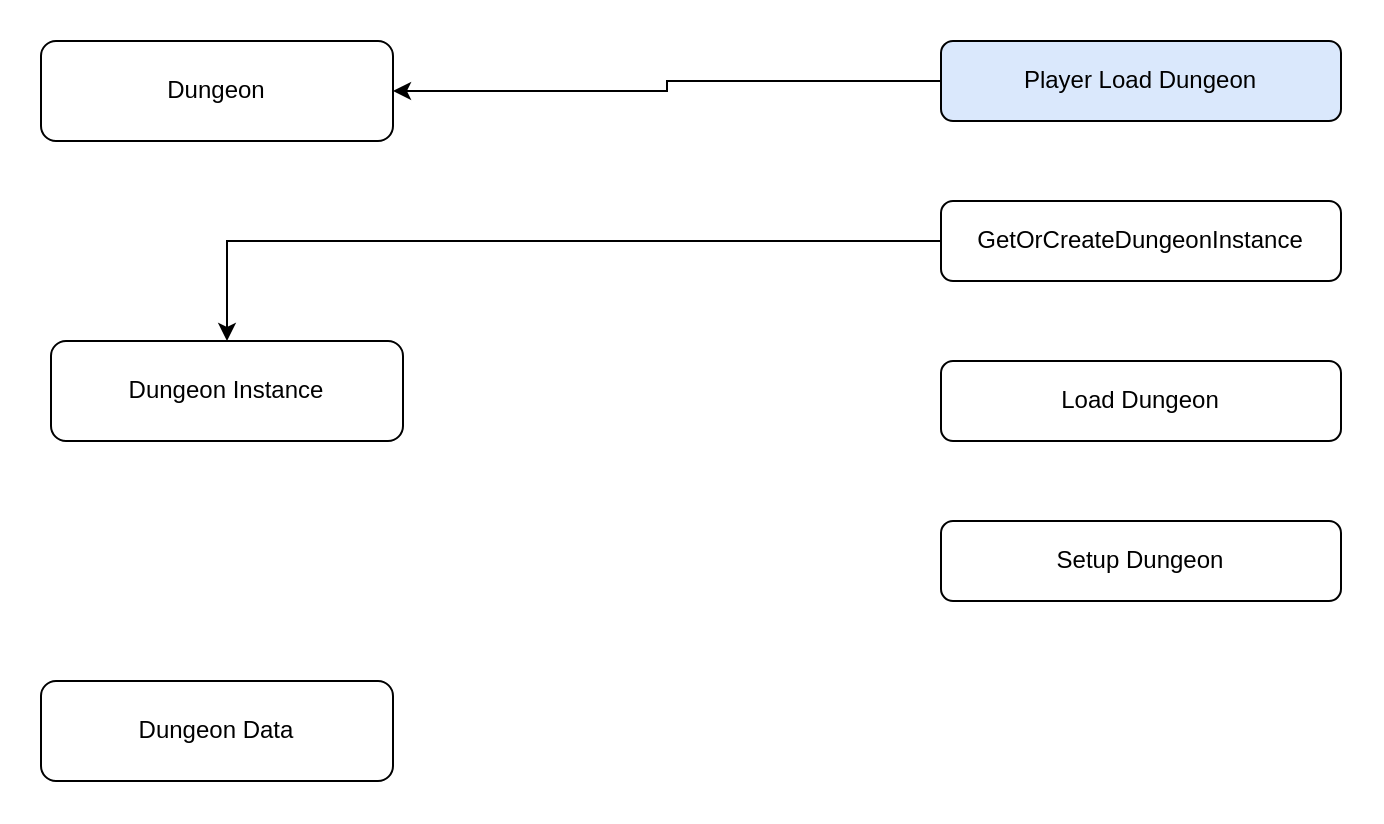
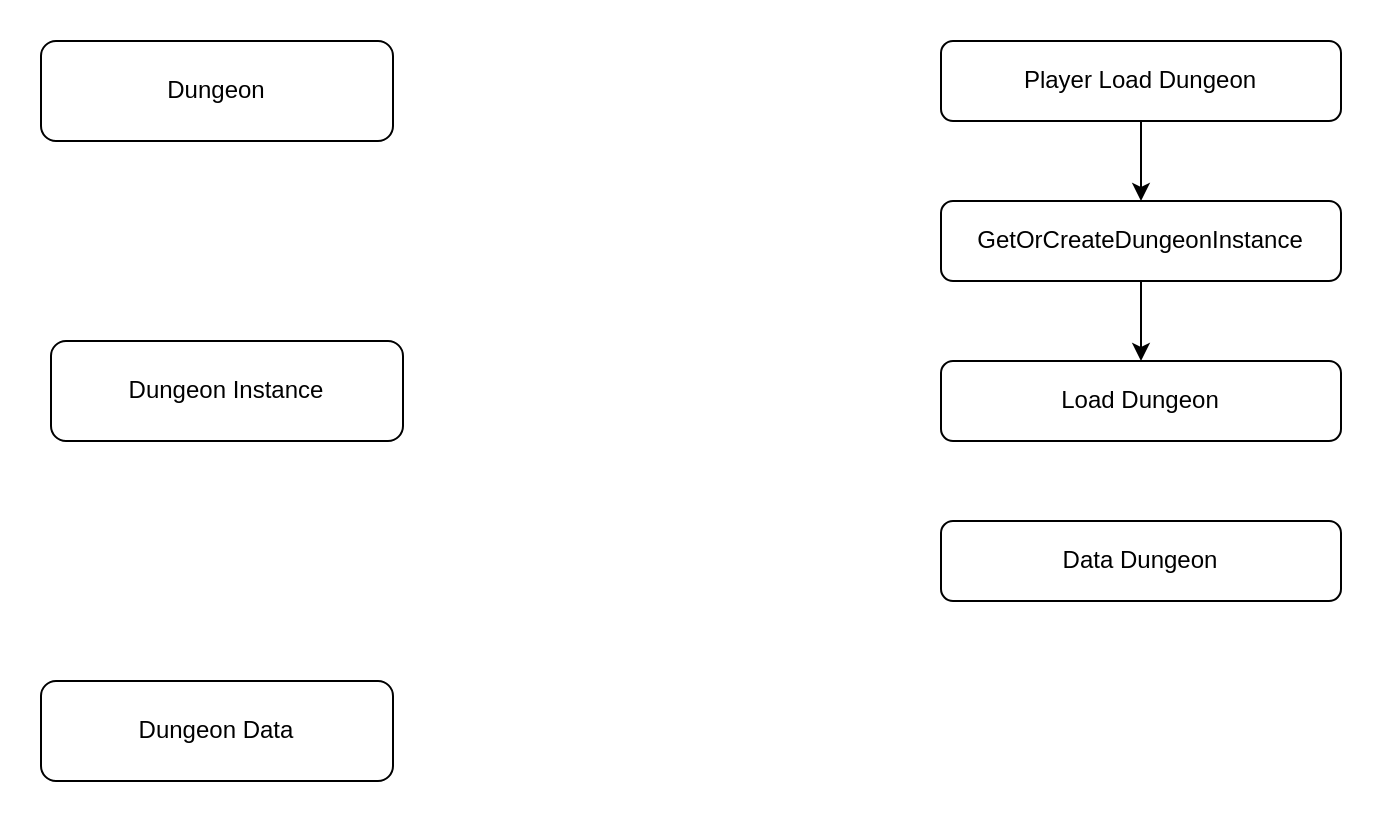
- <mxCell id="5" style="edgeStyle=orthogonalEdgeStyle;rounded=0;orthogonalLoop=1;jettySize=auto;html=1;" parent="1" source="6" target="2" edge="1"><mxGeometry relative="1" as="geometry" /></mxCell>
+ <mxCell id="5" style="edgeStyle=orthogonalEdgeStyle;rounded=0;orthogonalLoop=1;jettySize=auto;html=1;entryX=0.5;entryY=0;entryDx=0;entryDy=0;" parent="1" source="6" target="8" edge="1"><mxGeometry relative="1" as="geometry" /></mxCell>
- <mxCell id="6" value="Player Load Dungeon" style="rounded=1;whiteSpace=wrap;html=1;fillColor=#dae8fc;" parent="1" vertex="1"><mxGeometry x="470" y="20" width="200" height="40" as="geometry" /></mxCell>
+ <mxCell id="6" value="Player Load Dungeon" style="rounded=1;whiteSpace=wrap;html=1;" parent="1" vertex="1"><mxGeometry x="470" y="20" width="200" height="40" as="geometry" /></mxCell>
- <mxCell id="7" style="edgeStyle=orthogonalEdgeStyle;rounded=0;orthogonalLoop=1;jettySize=auto;html=1;" parent="1" source="8" target="3" edge="1"><mxGeometry relative="1" as="geometry" /></mxCell>
+ <mxCell id="7" style="edgeStyle=orthogonalEdgeStyle;rounded=0;orthogonalLoop=1;jettySize=auto;html=1;entryX=0.5;entryY=0;entryDx=0;entryDy=0;" parent="1" source="8" target="9" edge="1"><mxGeometry relative="1" as="geometry" /></mxCell>
- <mxCell id="10" value="Setup Dungeon" style="rounded=1;whiteSpace=wrap;html=1;" parent="1" vertex="1"><mxGeometry x="470" y="260" width="200" height="40" as="geometry" /></mxCell>
+ <mxCell id="10" value="Data Dungeon" style="rounded=1;whiteSpace=wrap;html=1;" parent="1" vertex="1"><mxGeometry x="470" y="260" width="200" height="40" as="geometry" /></mxCell>
